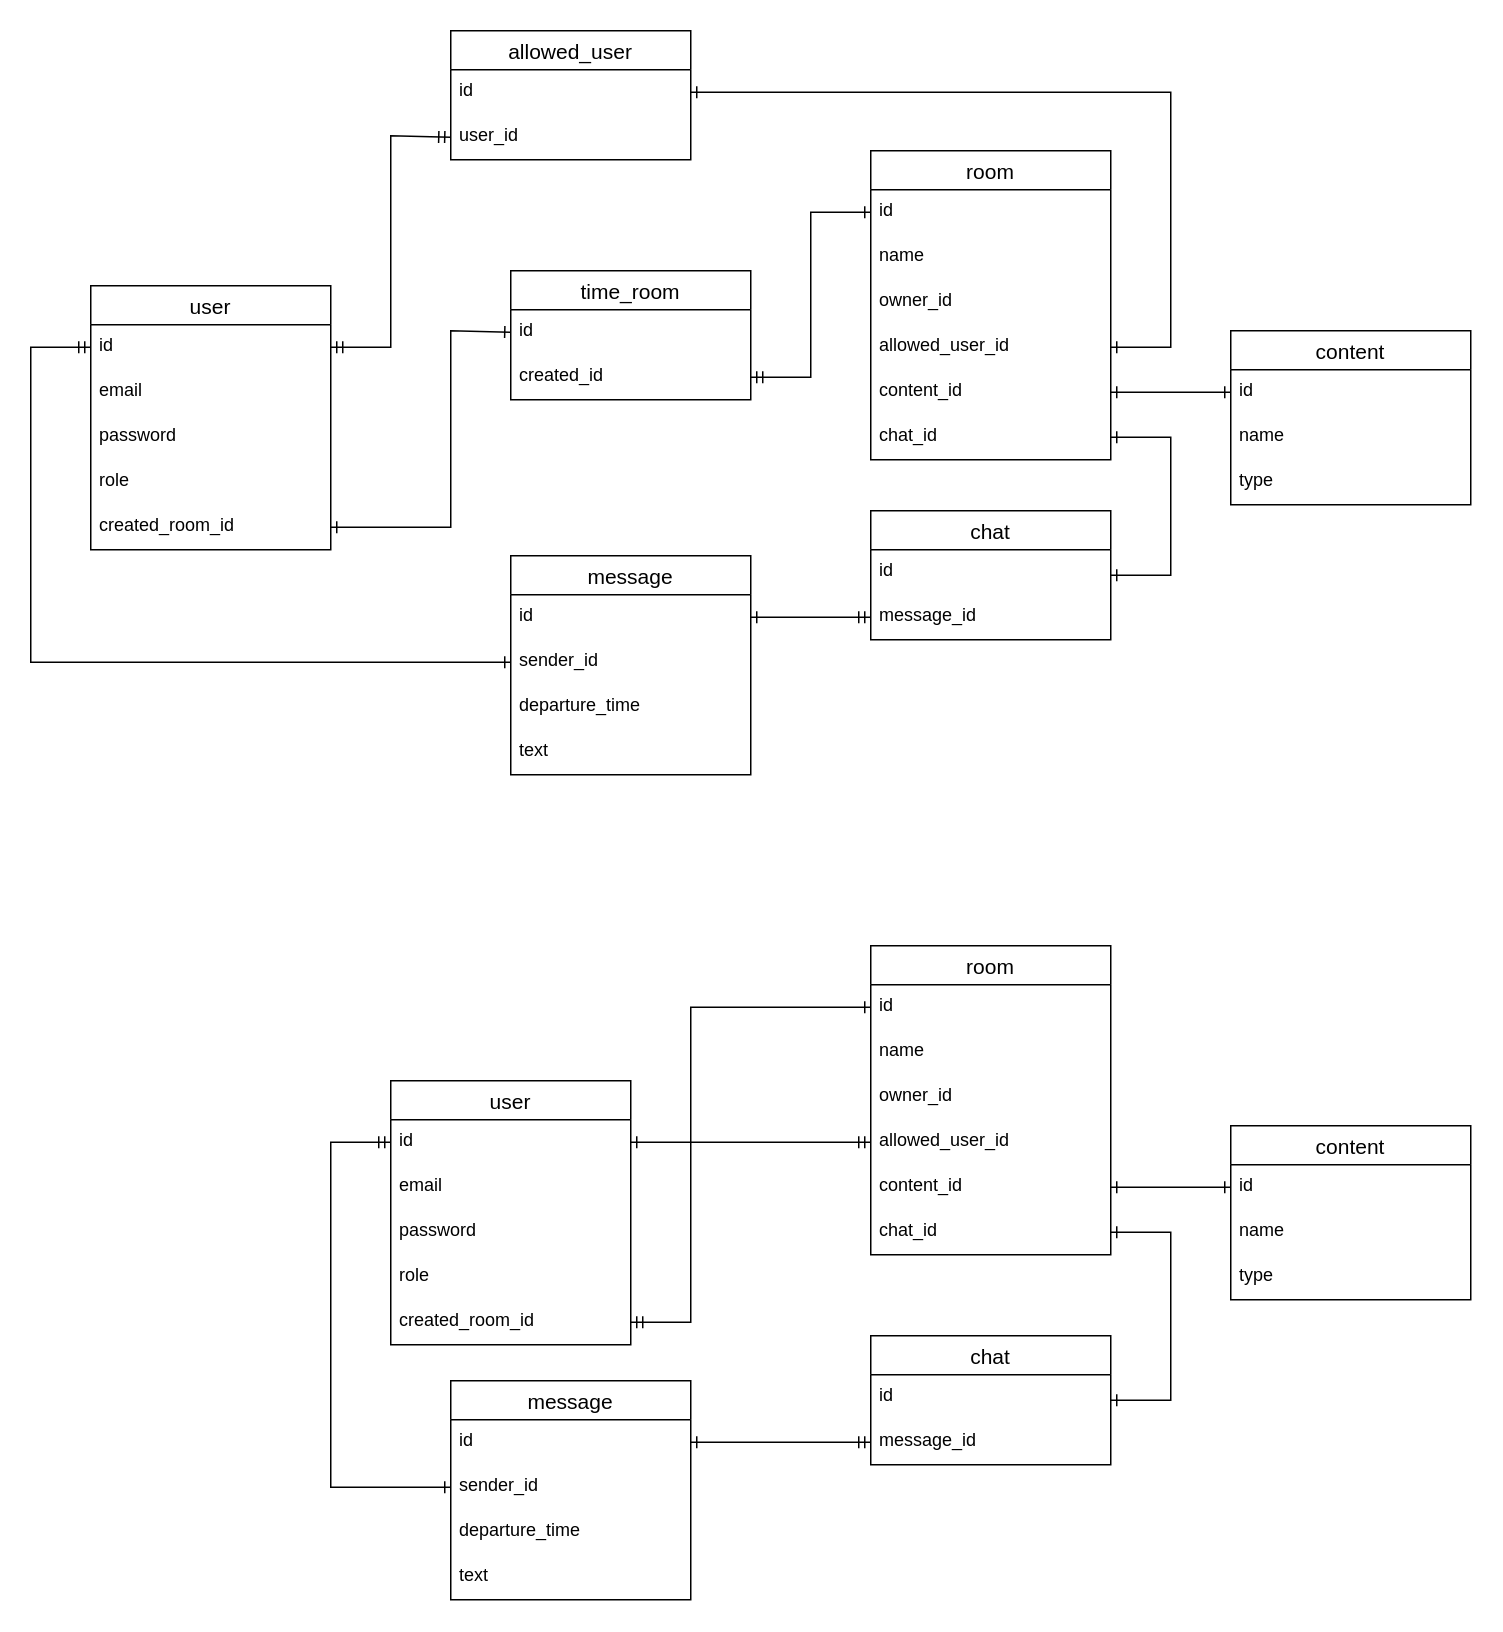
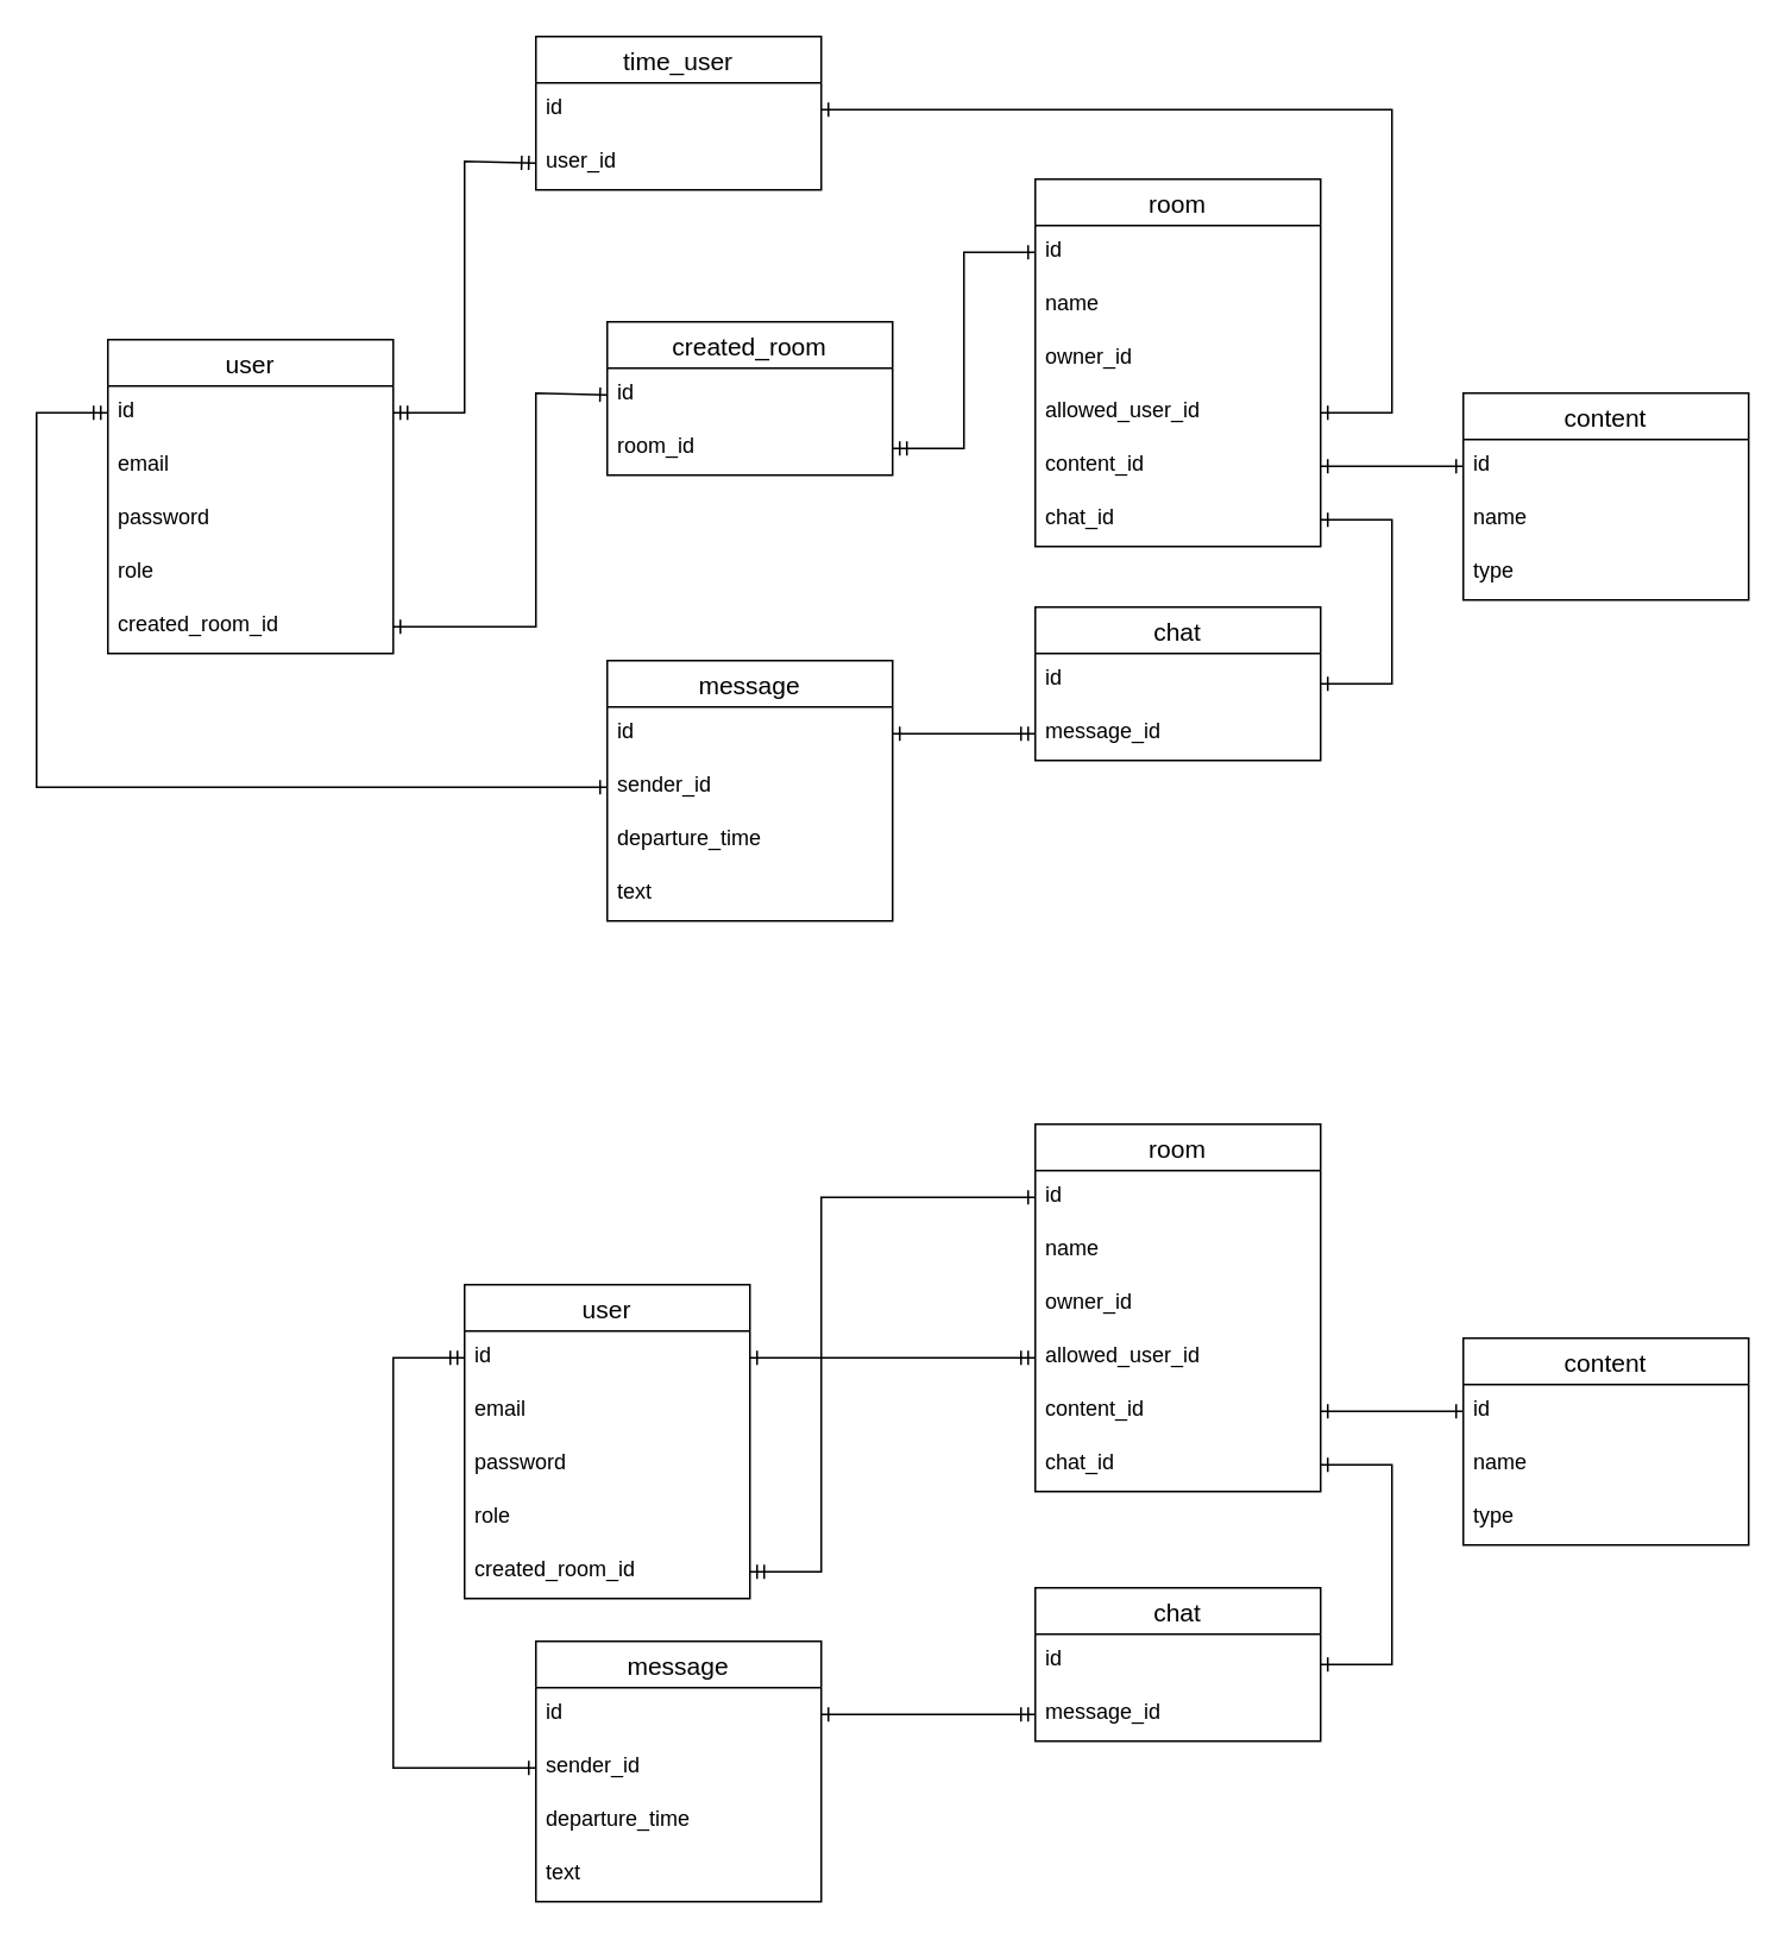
- <mxCell id="36" value="allowed_user" style="swimlane;fontStyle=0;childLayout=stackLayout;horizontal=1;startSize=26;horizontalStack=0;resizeParent=1;resizeParentMax=0;resizeLast=0;collapsible=1;marginBottom=0;align=center;fontSize=14;" vertex="1" parent="1"><mxGeometry x="300" y="20" width="160" height="86" as="geometry" /></mxCell>
+ <mxCell id="36" value="time_user" style="swimlane;fontStyle=0;childLayout=stackLayout;horizontal=1;startSize=26;horizontalStack=0;resizeParent=1;resizeParentMax=0;resizeLast=0;collapsible=1;marginBottom=0;align=center;fontSize=14;" vertex="1" parent="1"><mxGeometry x="300" y="20" width="160" height="86" as="geometry" /></mxCell>
- <mxCell id="33" value="time_room" style="swimlane;fontStyle=0;childLayout=stackLayout;horizontal=1;startSize=26;horizontalStack=0;resizeParent=1;resizeParentMax=0;resizeLast=0;collapsible=1;marginBottom=0;align=center;fontSize=14;" vertex="1" parent="1"><mxGeometry x="340" y="180" width="160" height="86" as="geometry" /></mxCell>
+ <mxCell id="33" value="created_room" style="swimlane;fontStyle=0;childLayout=stackLayout;horizontal=1;startSize=26;horizontalStack=0;resizeParent=1;resizeParentMax=0;resizeLast=0;collapsible=1;marginBottom=0;align=center;fontSize=14;" vertex="1" parent="1"><mxGeometry x="340" y="180" width="160" height="86" as="geometry" /></mxCell>
- <mxCell id="35" value="created_id" style="text;strokeColor=none;fillColor=none;spacingLeft=4;spacingRight=4;overflow=hidden;rotatable=0;points=[[0,0.5],[1,0.5]];portConstraint=eastwest;fontSize=12;" vertex="1" parent="33"><mxGeometry y="56" width="160" height="30" as="geometry" /></mxCell>
+ <mxCell id="35" value="room_id" style="text;strokeColor=none;fillColor=none;spacingLeft=4;spacingRight=4;overflow=hidden;rotatable=0;points=[[0,0.5],[1,0.5]];portConstraint=eastwest;fontSize=12;" vertex="1" parent="33"><mxGeometry y="56" width="160" height="30" as="geometry" /></mxCell>
